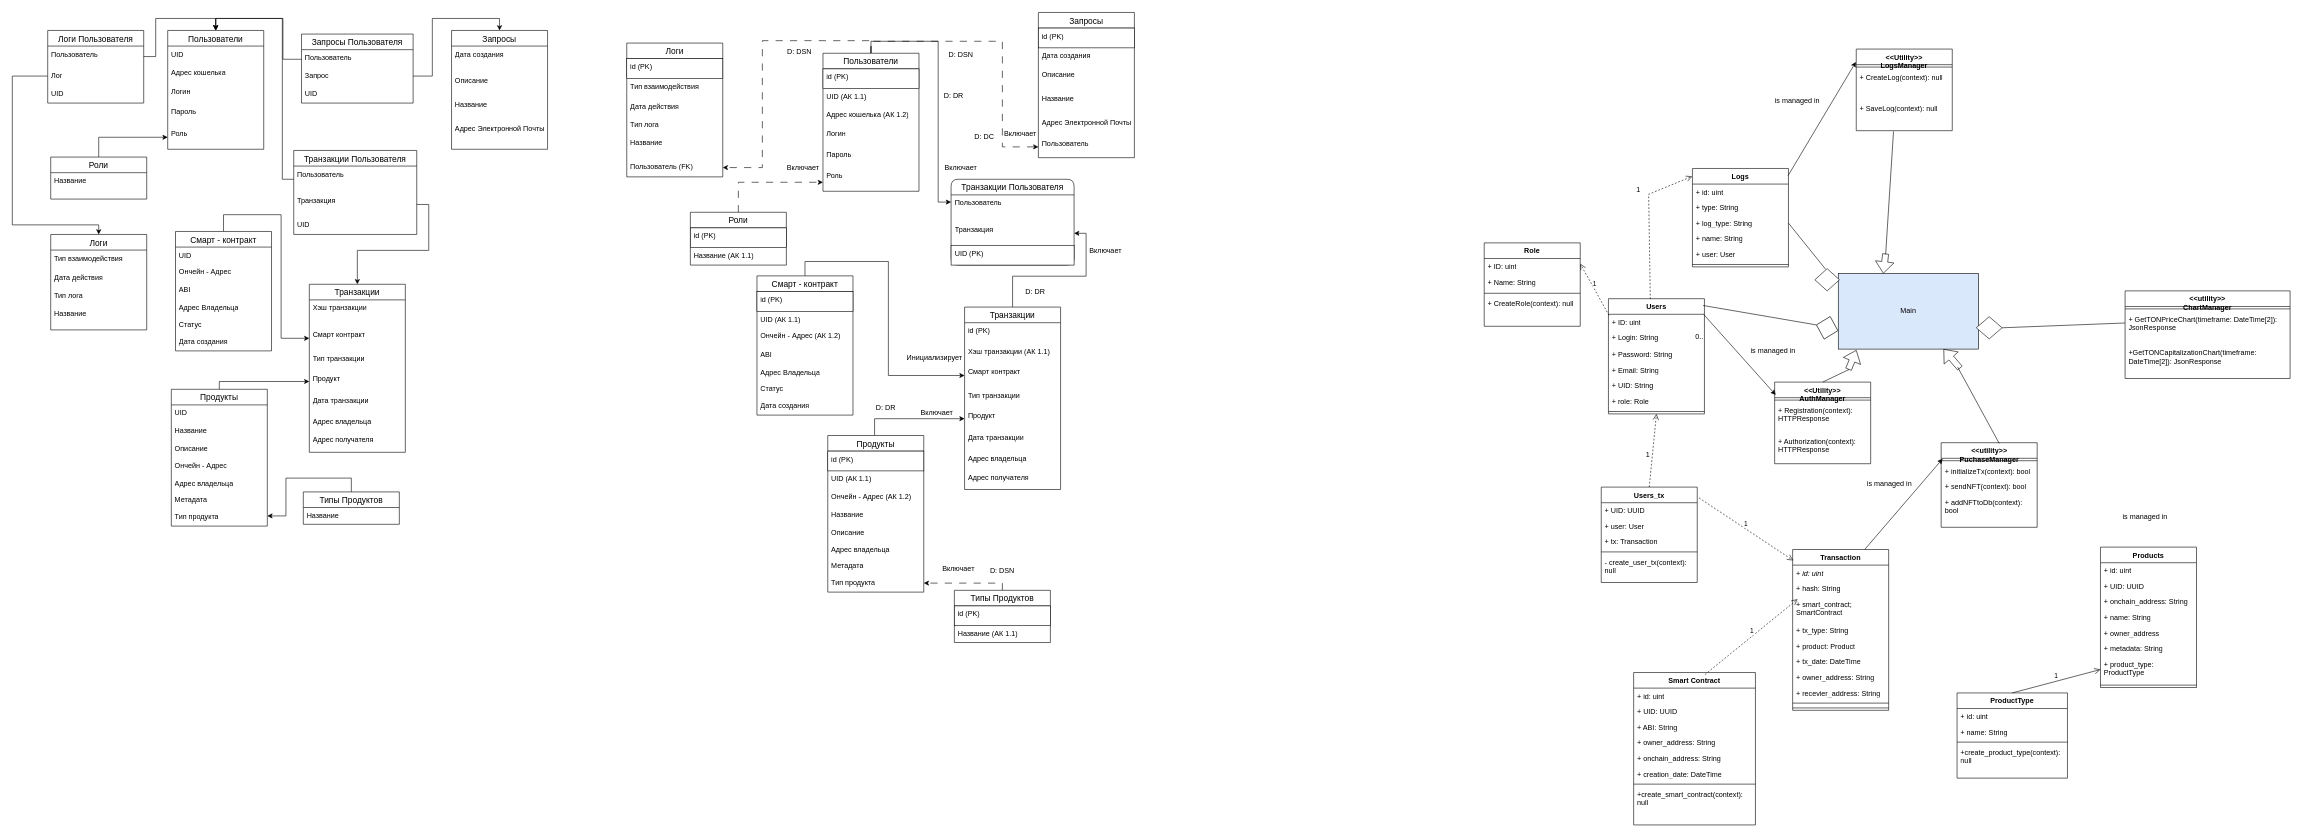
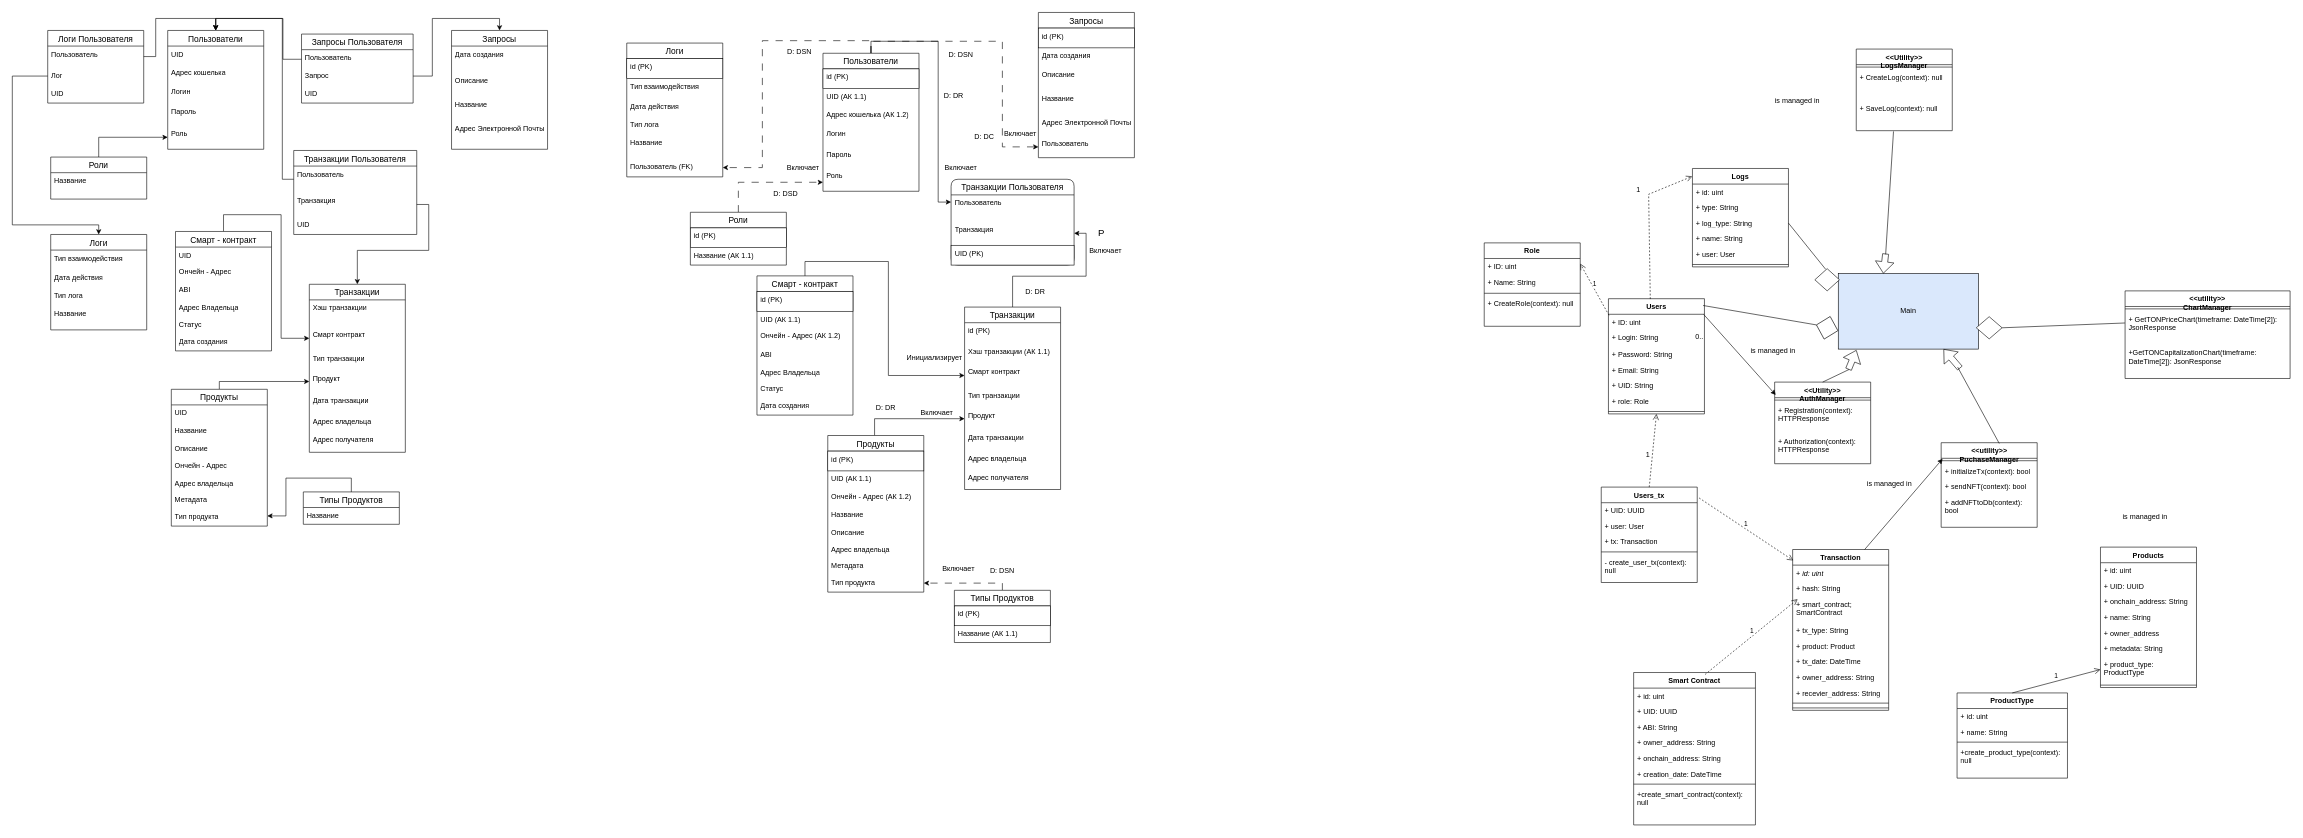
- <mxCell id="191" value="" style="endArrow=classic;html=1;rounded=0;exitX=0.996;exitY=0.073;exitDx=0;exitDy=0;exitPerimeter=0;entryX=-0.004;entryY=0.158;entryDx=0;entryDy=0;entryPerimeter=0;" edge="1" parent="1" source="183" target="178"><mxGeometry width="50" height="50" relative="1" as="geometry"><mxPoint x="3177" y="349" as="sourcePoint" /><mxPoint x="3227" y="299" as="targetPoint" /></mxGeometry></mxCell>
+ <mxCell id="140" value="D: DSD" style="text;html=1;align=center;verticalAlign=middle;whiteSpace=wrap;rounded=0;" parent="1" vertex="1"><mxGeometry x="1279" y="308" width="60" height="30" as="geometry" /></mxCell>
+ <mxCell id="132" value="&lt;font style=&quot;font-size: 16px;&quot;&gt;P&lt;/font&gt;" style="text;html=1;align=center;verticalAlign=middle;whiteSpace=wrap;rounded=0;" parent="1" vertex="1"><mxGeometry x="1805" y="372" width="60" height="30" as="geometry" /></mxCell>
